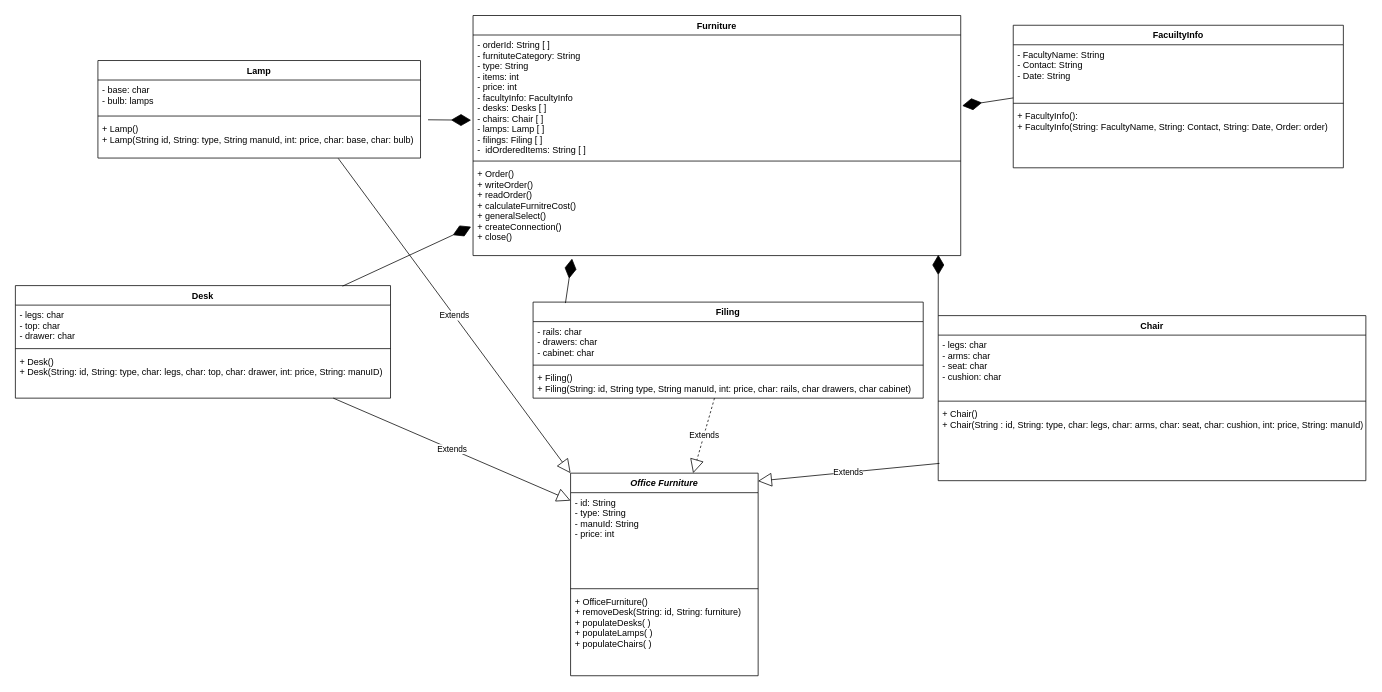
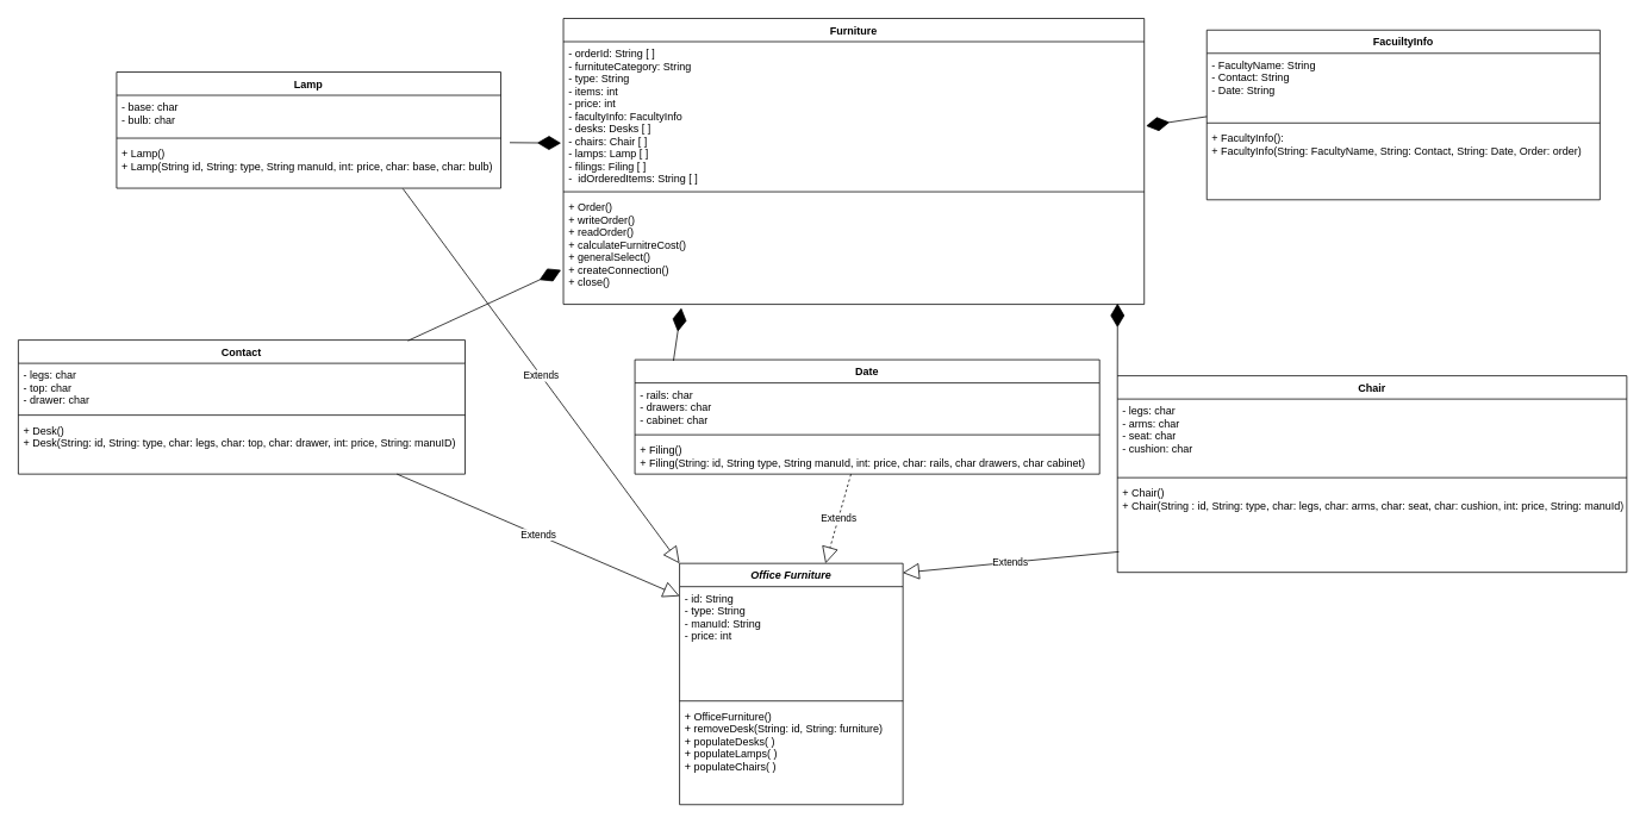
- <mxCell id="19" value="- base: char&#10;- bulb: lamps" style="text;strokeColor=none;fillColor=none;align=left;verticalAlign=top;spacingLeft=4;spacingRight=4;overflow=hidden;rotatable=0;points=[[0,0.5],[1,0.5]];portConstraint=eastwest;" parent="18" vertex="1"><mxGeometry y="26" width="430" height="44" as="geometry" /></mxCell>
+ <mxCell id="19" value="- base: char&#10;- bulb: char" style="text;strokeColor=none;fillColor=none;align=left;verticalAlign=top;spacingLeft=4;spacingRight=4;overflow=hidden;rotatable=0;points=[[0,0.5],[1,0.5]];portConstraint=eastwest;" parent="18" vertex="1"><mxGeometry y="26" width="430" height="44" as="geometry" /></mxCell>
- <mxCell id="10" value="Desk&#10;" style="swimlane;fontStyle=1;align=center;verticalAlign=top;childLayout=stackLayout;horizontal=1;startSize=26;horizontalStack=0;resizeParent=1;resizeParentMax=0;resizeLast=0;collapsible=1;marginBottom=0;" parent="1" vertex="1"><mxGeometry x="20" y="380" width="500" height="150" as="geometry" /></mxCell>
+ <mxCell id="10" value="Contact&#10;" style="swimlane;fontStyle=1;align=center;verticalAlign=top;childLayout=stackLayout;horizontal=1;startSize=26;horizontalStack=0;resizeParent=1;resizeParentMax=0;resizeLast=0;collapsible=1;marginBottom=0;" parent="1" vertex="1"><mxGeometry x="20" y="380" width="500" height="150" as="geometry" /></mxCell>
- <mxCell id="22" value="Filing" style="swimlane;fontStyle=1;align=center;verticalAlign=top;childLayout=stackLayout;horizontal=1;startSize=26;horizontalStack=0;resizeParent=1;resizeParentMax=0;resizeLast=0;collapsible=1;marginBottom=0;" parent="1" vertex="1"><mxGeometry x="710" y="402" width="520" height="128" as="geometry" /></mxCell>
+ <mxCell id="22" value="Date" style="swimlane;fontStyle=1;align=center;verticalAlign=top;childLayout=stackLayout;horizontal=1;startSize=26;horizontalStack=0;resizeParent=1;resizeParentMax=0;resizeLast=0;collapsible=1;marginBottom=0;" parent="1" vertex="1"><mxGeometry x="710" y="402" width="520" height="128" as="geometry" /></mxCell>
